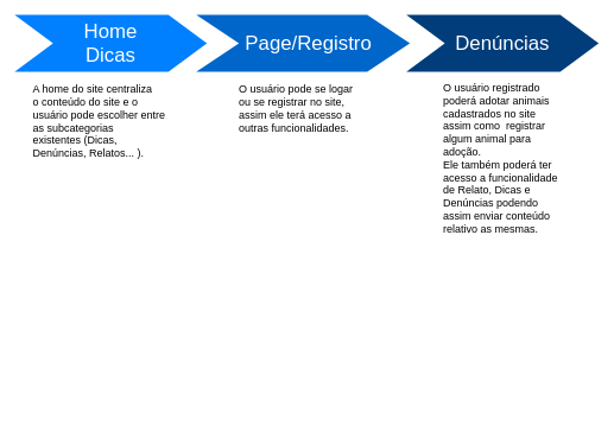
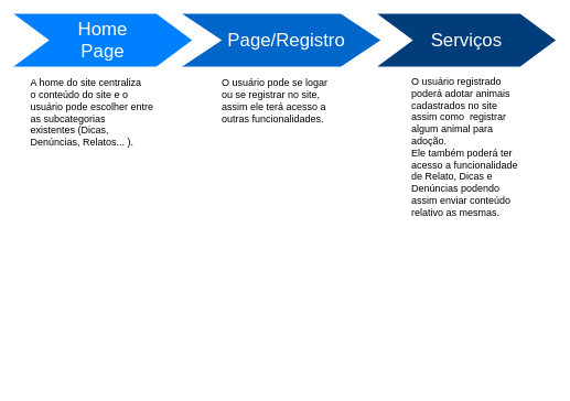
- <mxCell id="2" value="Home&lt;br&gt;Dicas" style="shape=step;whiteSpace=wrap;html=1;fontSize=28;fillColor=#0080FF;fontColor=#FFFFFF;strokeColor=none;" parent="1" vertex="1"><mxGeometry x="20" y="20" width="270" height="80" as="geometry" /></mxCell>
+ <mxCell id="2" value="Home&lt;br&gt;Page" style="shape=step;whiteSpace=wrap;html=1;fontSize=28;fillColor=#0080FF;fontColor=#FFFFFF;strokeColor=none;" parent="1" vertex="1"><mxGeometry x="20" y="20" width="270" height="80" as="geometry" /></mxCell>
- <mxCell id="4" value="Denúncias" style="shape=step;whiteSpace=wrap;html=1;fontSize=28;fontColor=#FFFFFF;strokeColor=none;fillColor=#003D7A;" parent="1" vertex="1"><mxGeometry x="570" y="20" width="270" height="80" as="geometry" /></mxCell>
+ <mxCell id="4" value="Serviços" style="shape=step;whiteSpace=wrap;html=1;fontSize=28;fontColor=#FFFFFF;strokeColor=none;fillColor=#003D7A;" parent="1" vertex="1"><mxGeometry x="570" y="20" width="270" height="80" as="geometry" /></mxCell>
